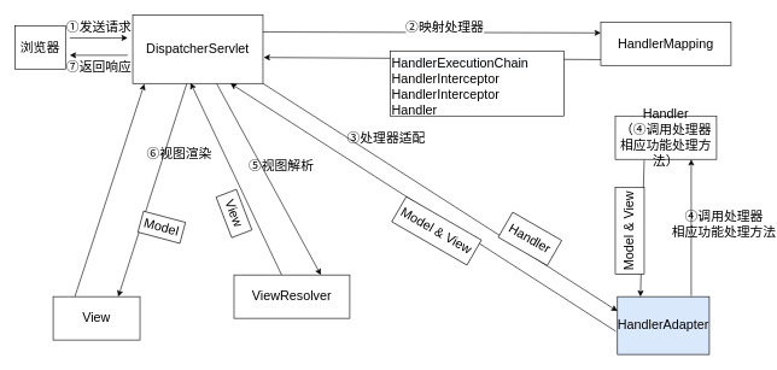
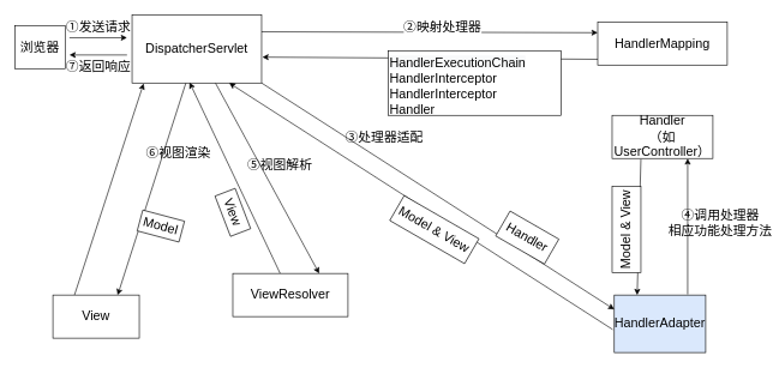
- <mxCell id="14" value="Handler&lt;br style=&quot;font-size: 18px;&quot;&gt;&lt;font style=&quot;font-size: 18px;&quot;&gt;（④调用处理器相应功能处理方法）&lt;/font&gt;" style="rounded=0;whiteSpace=wrap;html=1;fontSize=18;" parent="1" vertex="1"><mxGeometry x="850" y="160" width="140" height="60" as="geometry" /></mxCell>
+ <mxCell id="14" value="Handler&lt;br style=&quot;font-size: 18px;&quot;&gt;&lt;font style=&quot;font-size: 18px;&quot;&gt;（如UserController）&lt;/font&gt;" style="rounded=0;whiteSpace=wrap;html=1;fontSize=18;" parent="1" vertex="1"><mxGeometry x="850" y="160" width="140" height="60" as="geometry" /></mxCell>
